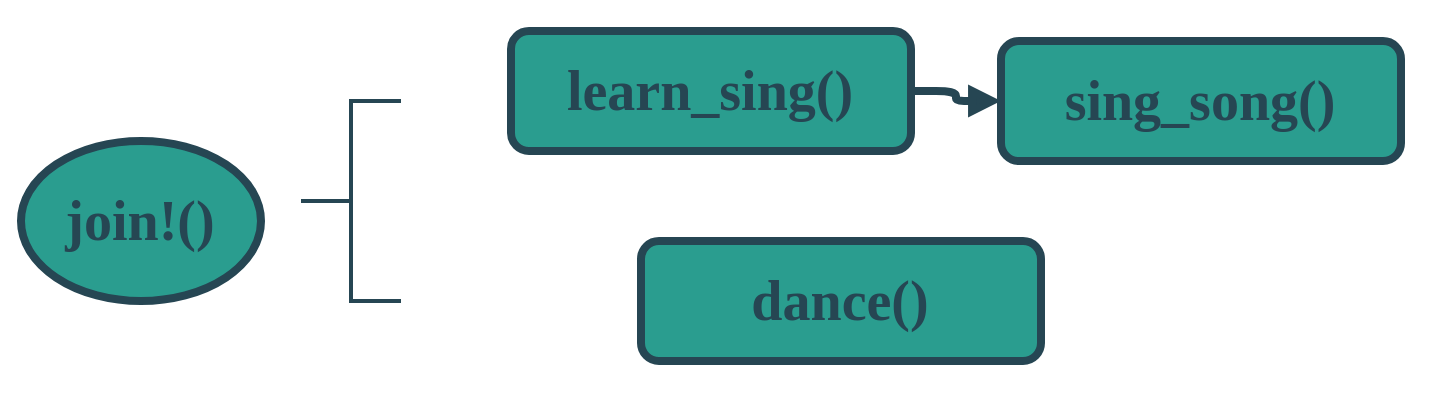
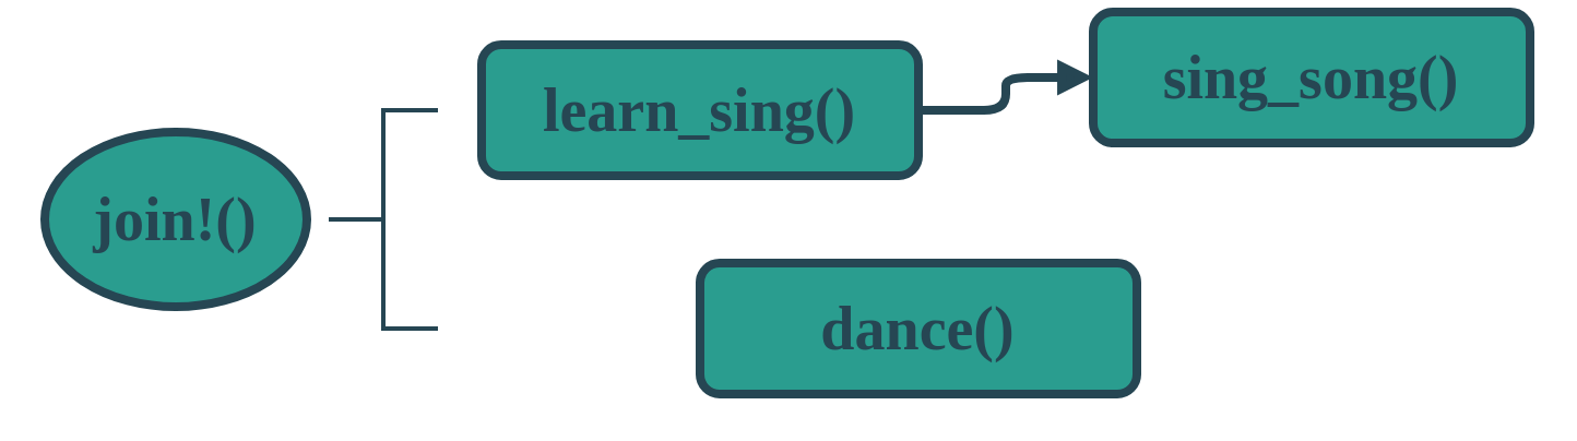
- <mxCell id="3" value="learn_sing()" style="rounded=1;whiteSpace=wrap;html=1;shadow=0;strokeColor=#264653;strokeWidth=4;fontFamily=Ubuntu;fontSize=28;fontColor=#264653;fontStyle=1;fillColor=#2a9d8f;" vertex="1" parent="1"><mxGeometry x="255" y="15" width="200" height="60" as="geometry" /></mxCell>
+ <mxCell id="3" value="learn_sing()" style="rounded=1;whiteSpace=wrap;html=1;shadow=0;strokeColor=#264653;strokeWidth=4;fontFamily=Ubuntu;fontSize=28;fontColor=#264653;fontStyle=1;fillColor=#2a9d8f;" vertex="1" parent="1"><mxGeometry x="220" y="20" width="200" height="60" as="geometry" /></mxCell>
- <mxCell id="4" value="sing_song()" style="rounded=1;whiteSpace=wrap;html=1;shadow=0;strokeColor=#264653;strokeWidth=4;fontFamily=Ubuntu;fontSize=28;fontColor=#264653;fontStyle=1;fillColor=#2a9d8f;" vertex="1" parent="1"><mxGeometry x="500" y="20" width="200" height="60" as="geometry" /></mxCell>
+ <mxCell id="4" value="sing_song()" style="rounded=1;whiteSpace=wrap;html=1;shadow=0;strokeColor=#264653;strokeWidth=4;fontFamily=Ubuntu;fontSize=28;fontColor=#264653;fontStyle=1;fillColor=#2a9d8f;" vertex="1" parent="1"><mxGeometry x="500" y="5" width="200" height="60" as="geometry" /></mxCell>
- <mxCell id="7" value="join!()" style="ellipse;whiteSpace=wrap;html=1;rounded=1;shadow=0;strokeColor=#264653;strokeWidth=4;fontFamily=Ubuntu;fontSize=28;fontColor=#264653;fontStyle=1;fillColor=#2a9d8f;" vertex="1" parent="1"><mxGeometry x="10" y="70" width="120" height="80" as="geometry" /></mxCell>
+ <mxCell id="7" value="join!()" style="ellipse;whiteSpace=wrap;html=1;rounded=1;shadow=0;strokeColor=#264653;strokeWidth=4;fontFamily=Ubuntu;fontSize=28;fontColor=#264653;fontStyle=1;fillColor=#2a9d8f;" vertex="1" parent="1"><mxGeometry x="20" y="60" width="120" height="80" as="geometry" /></mxCell>
